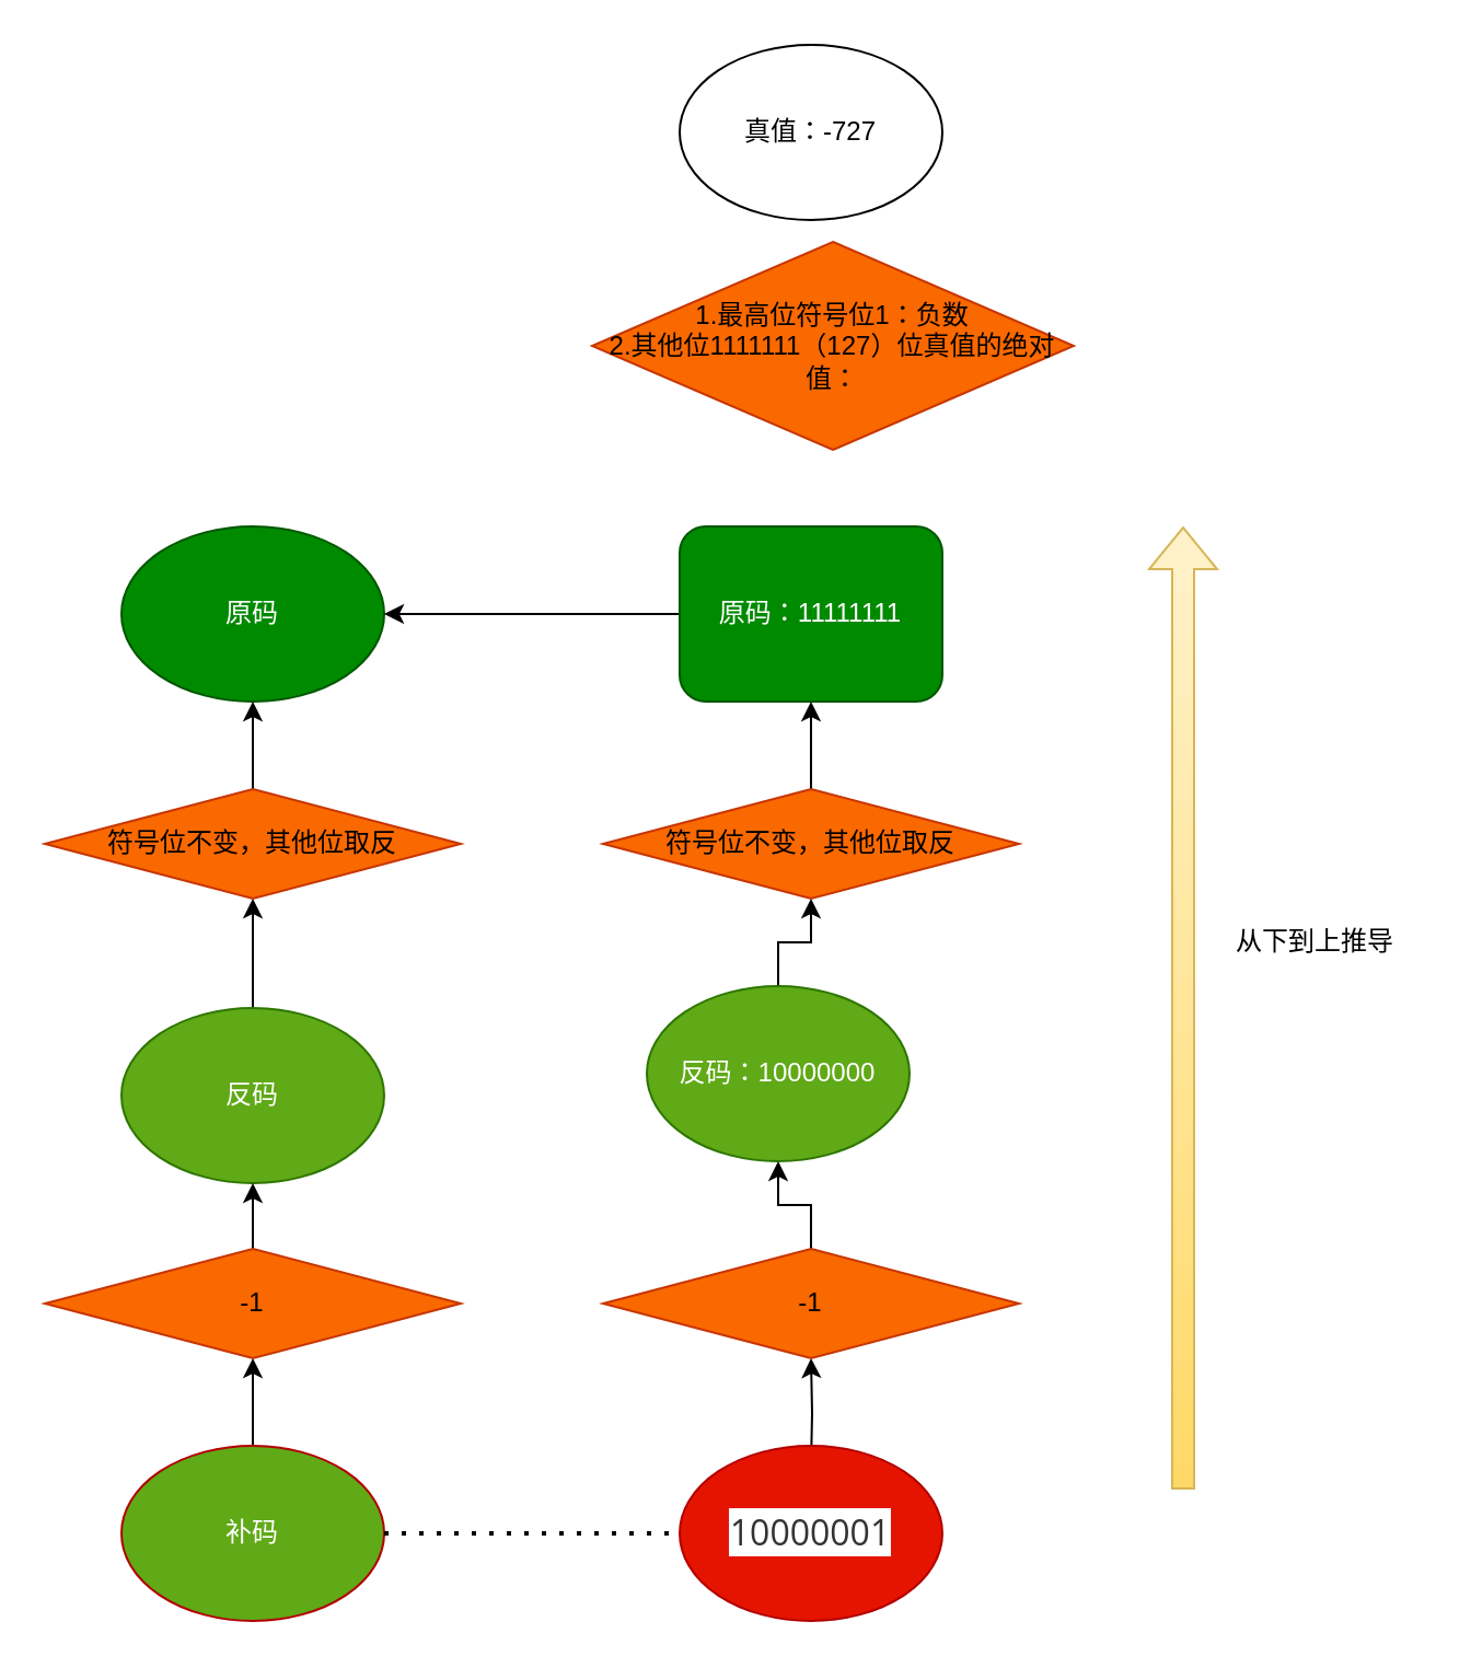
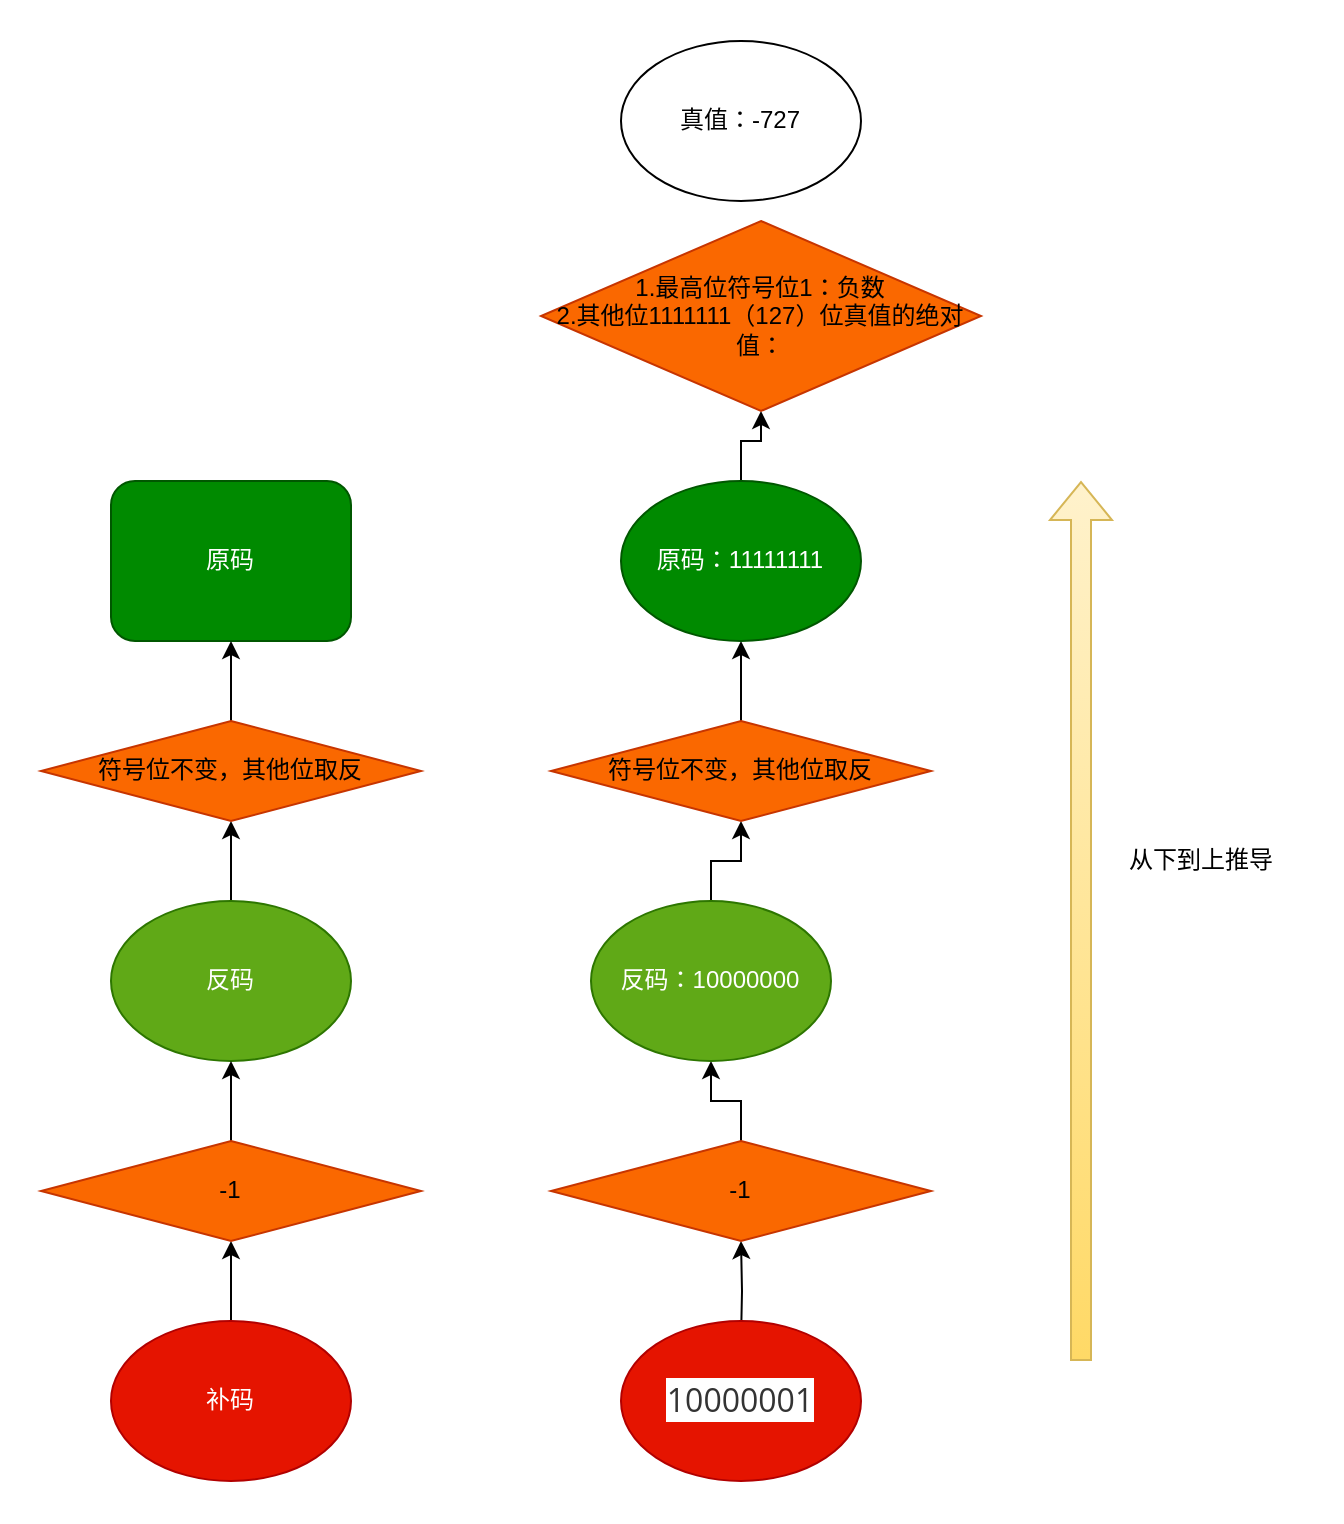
- <mxCell id="2" value="原码" style="ellipse;whiteSpace=wrap;html=1;fillColor=#008a00;fontColor=#ffffff;strokeColor=#005700;" parent="1" vertex="1"><mxGeometry x="55" y="240" width="120" height="80" as="geometry" /></mxCell>
+ <mxCell id="2" value="原码" style="whiteSpace=wrap;html=1;fillColor=#008a00;fontColor=#ffffff;strokeColor=#005700;rounded=1;" parent="1" vertex="1"><mxGeometry x="55" y="240" width="120" height="80" as="geometry" /></mxCell>
- <mxCell id="20" value="" style="edgeStyle=orthogonalEdgeStyle;rounded=0;orthogonalLoop=1;jettySize=auto;html=1;" parent="1" source="21" target="2" edge="1"><mxGeometry relative="1" as="geometry" /></mxCell>
+ <mxCell id="20" value="" style="edgeStyle=orthogonalEdgeStyle;rounded=0;orthogonalLoop=1;jettySize=auto;html=1;" parent="1" source="21" target="22" edge="1"><mxGeometry relative="1" as="geometry" /></mxCell>
- <mxCell id="21" value="原码：11111111" style="whiteSpace=wrap;html=1;fillColor=#008a00;fontColor=#ffffff;strokeColor=#005700;rounded=1;" parent="1" vertex="1"><mxGeometry x="310" y="240" width="120" height="80" as="geometry" /></mxCell>
+ <mxCell id="21" value="原码：11111111" style="ellipse;whiteSpace=wrap;html=1;fillColor=#008a00;fontColor=#ffffff;strokeColor=#005700;" parent="1" vertex="1"><mxGeometry x="310" y="240" width="120" height="80" as="geometry" /></mxCell>
- <mxCell id="4" value="反码" style="ellipse;whiteSpace=wrap;html=1;fillColor=#60a917;fontColor=#ffffff;strokeColor=#2D7600;" parent="1" vertex="1"><mxGeometry x="55" y="460" width="120" height="80" as="geometry" /></mxCell>
+ <mxCell id="4" value="反码" style="ellipse;whiteSpace=wrap;html=1;fillColor=#60a917;fontColor=#ffffff;strokeColor=#2D7600;" parent="1" vertex="1"><mxGeometry x="55" y="450" width="120" height="80" as="geometry" /></mxCell>
- <mxCell id="6" value="补码" style="ellipse;whiteSpace=wrap;html=1;fillColor=#60a917;fontColor=#ffffff;strokeColor=#B20000;" parent="1" vertex="1"><mxGeometry x="55" y="660" width="120" height="80" as="geometry" /></mxCell>
+ <mxCell id="6" value="补码" style="ellipse;whiteSpace=wrap;html=1;fillColor=#e51400;fontColor=#ffffff;strokeColor=#B20000;" parent="1" vertex="1"><mxGeometry x="55" y="660" width="120" height="80" as="geometry" /></mxCell>
- <mxCell id="15" value="" style="endArrow=none;dashed=1;html=1;dashPattern=1 3;strokeWidth=2;rounded=0;entryX=0;entryY=0.5;entryDx=0;entryDy=0;exitX=1;exitY=0.5;exitDx=0;exitDy=0;" parent="1" source="6" target="14" edge="1"><mxGeometry width="50" height="50" relative="1" as="geometry"><mxPoint x="180" y="600" as="sourcePoint" /><mxPoint x="230" y="550" as="targetPoint" /></mxGeometry></mxCell>
